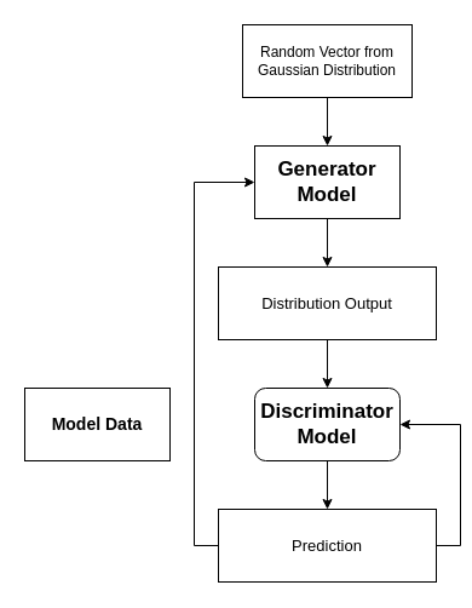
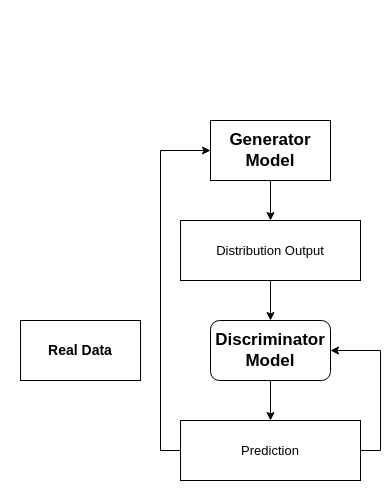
- <mxCell id="3" value="Random Vector from Gaussian Distribution" style="rounded=0;whiteSpace=wrap;html=1;" parent="1" vertex="1"><mxGeometry x="200" y="20" width="140" height="60" as="geometry" /></mxCell>
- <mxCell id="2" style="edgeStyle=orthogonalEdgeStyle;rounded=0;orthogonalLoop=1;jettySize=auto;html=1;exitX=0.5;exitY=1;exitDx=0;exitDy=0;entryX=0.5;entryY=0;entryDx=0;entryDy=0;" parent="1" source="3" target="5" edge="1"><mxGeometry relative="1" as="geometry" /></mxCell>
- <mxCell id="13" value="&lt;b&gt;&lt;font style=&quot;font-size: 14px&quot;&gt;Model Data&lt;/font&gt;&lt;/b&gt;" style="rounded=0;whiteSpace=wrap;html=1;" parent="1" vertex="1"><mxGeometry x="20" y="320" width="120" height="60" as="geometry" /></mxCell>
+ <mxCell id="13" value="&lt;b&gt;&lt;font style=&quot;font-size: 14px&quot;&gt;Real Data&lt;/font&gt;&lt;/b&gt;" style="rounded=0;whiteSpace=wrap;html=1;" parent="1" vertex="1"><mxGeometry x="20" y="320" width="120" height="60" as="geometry" /></mxCell>
